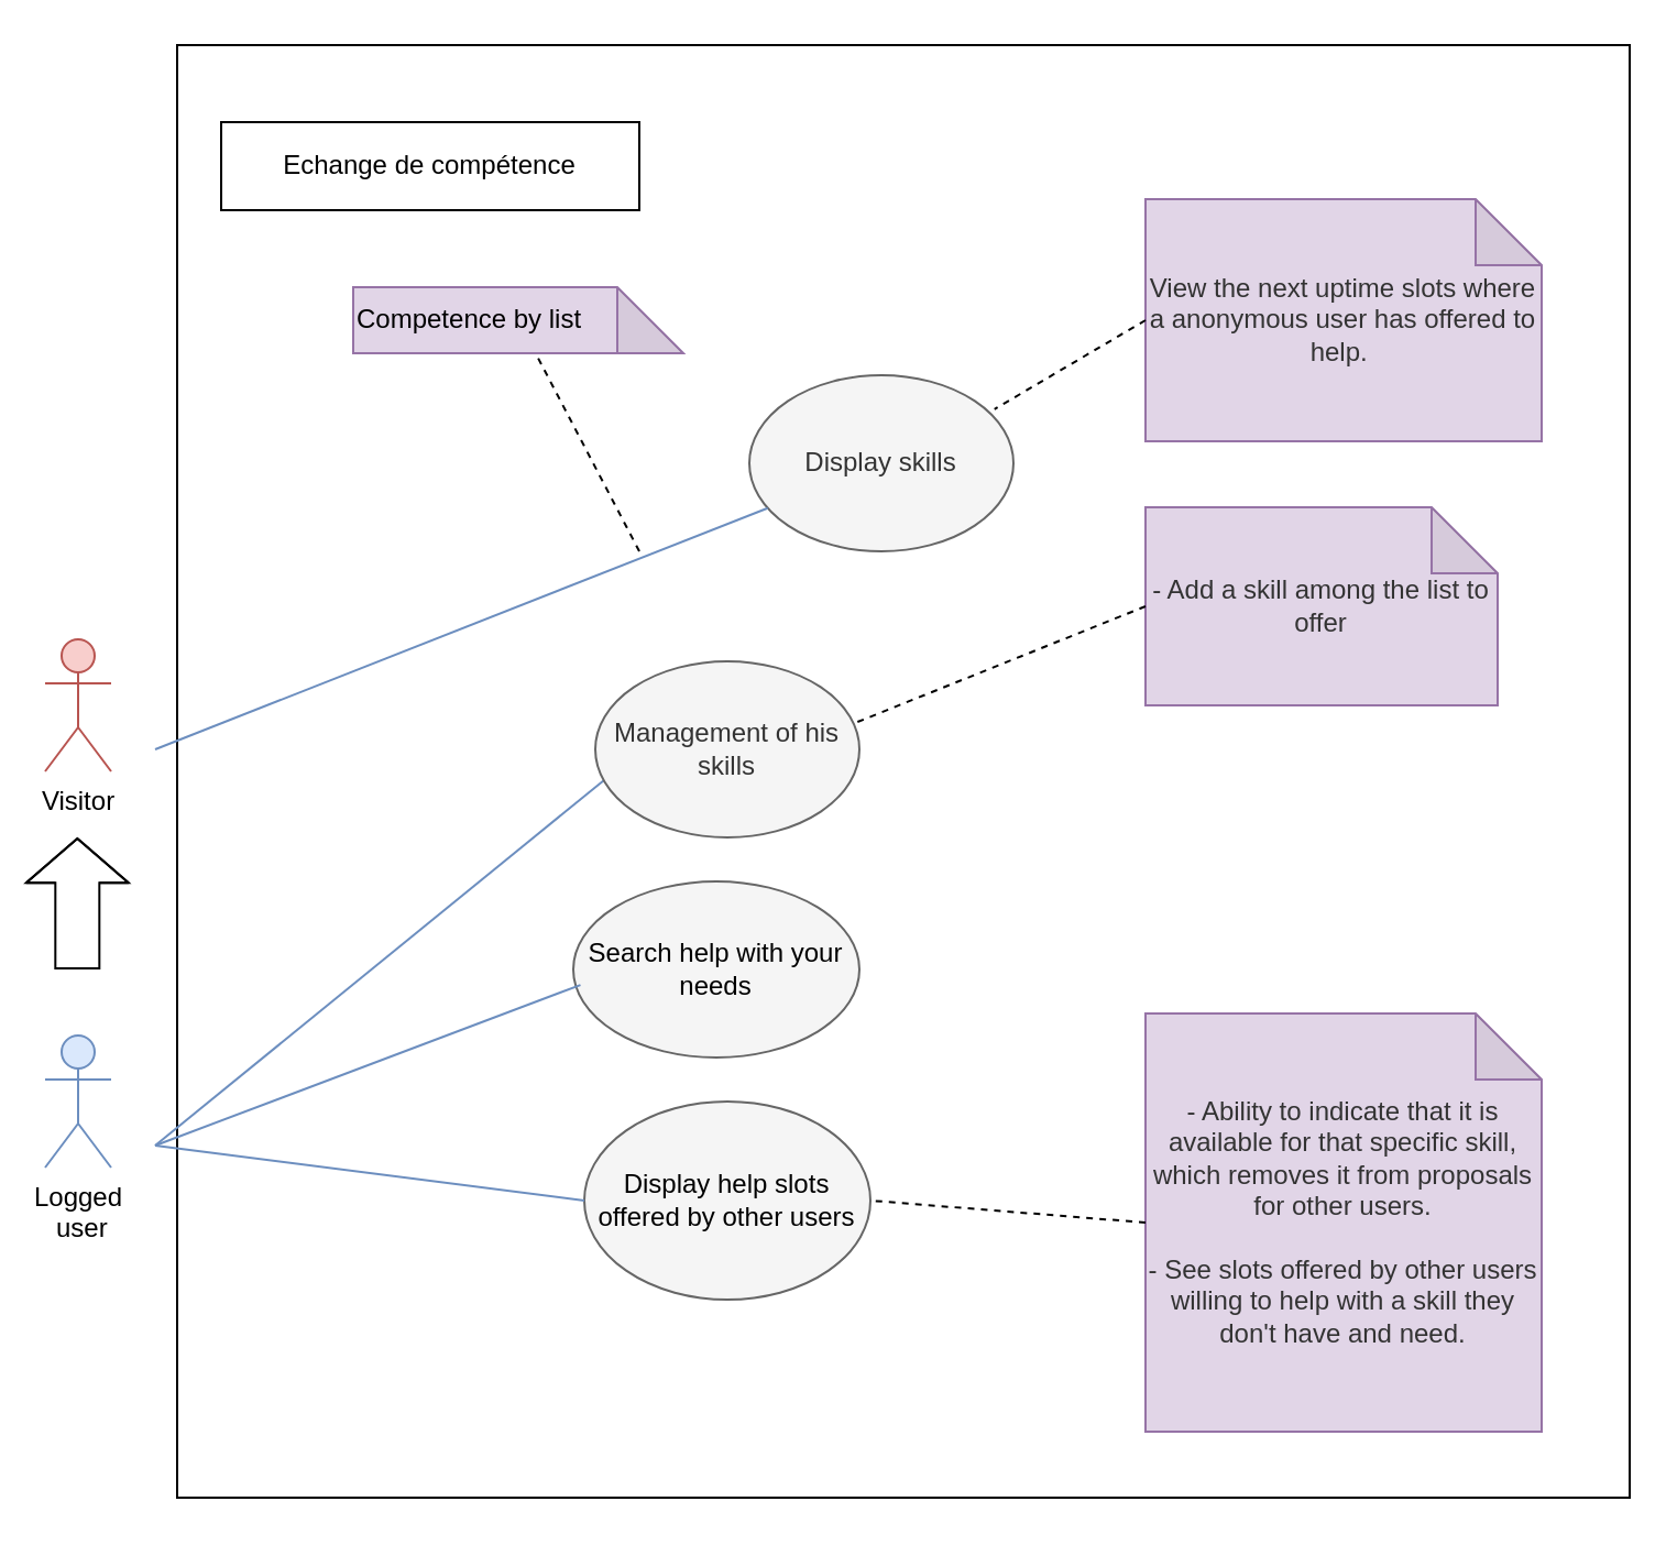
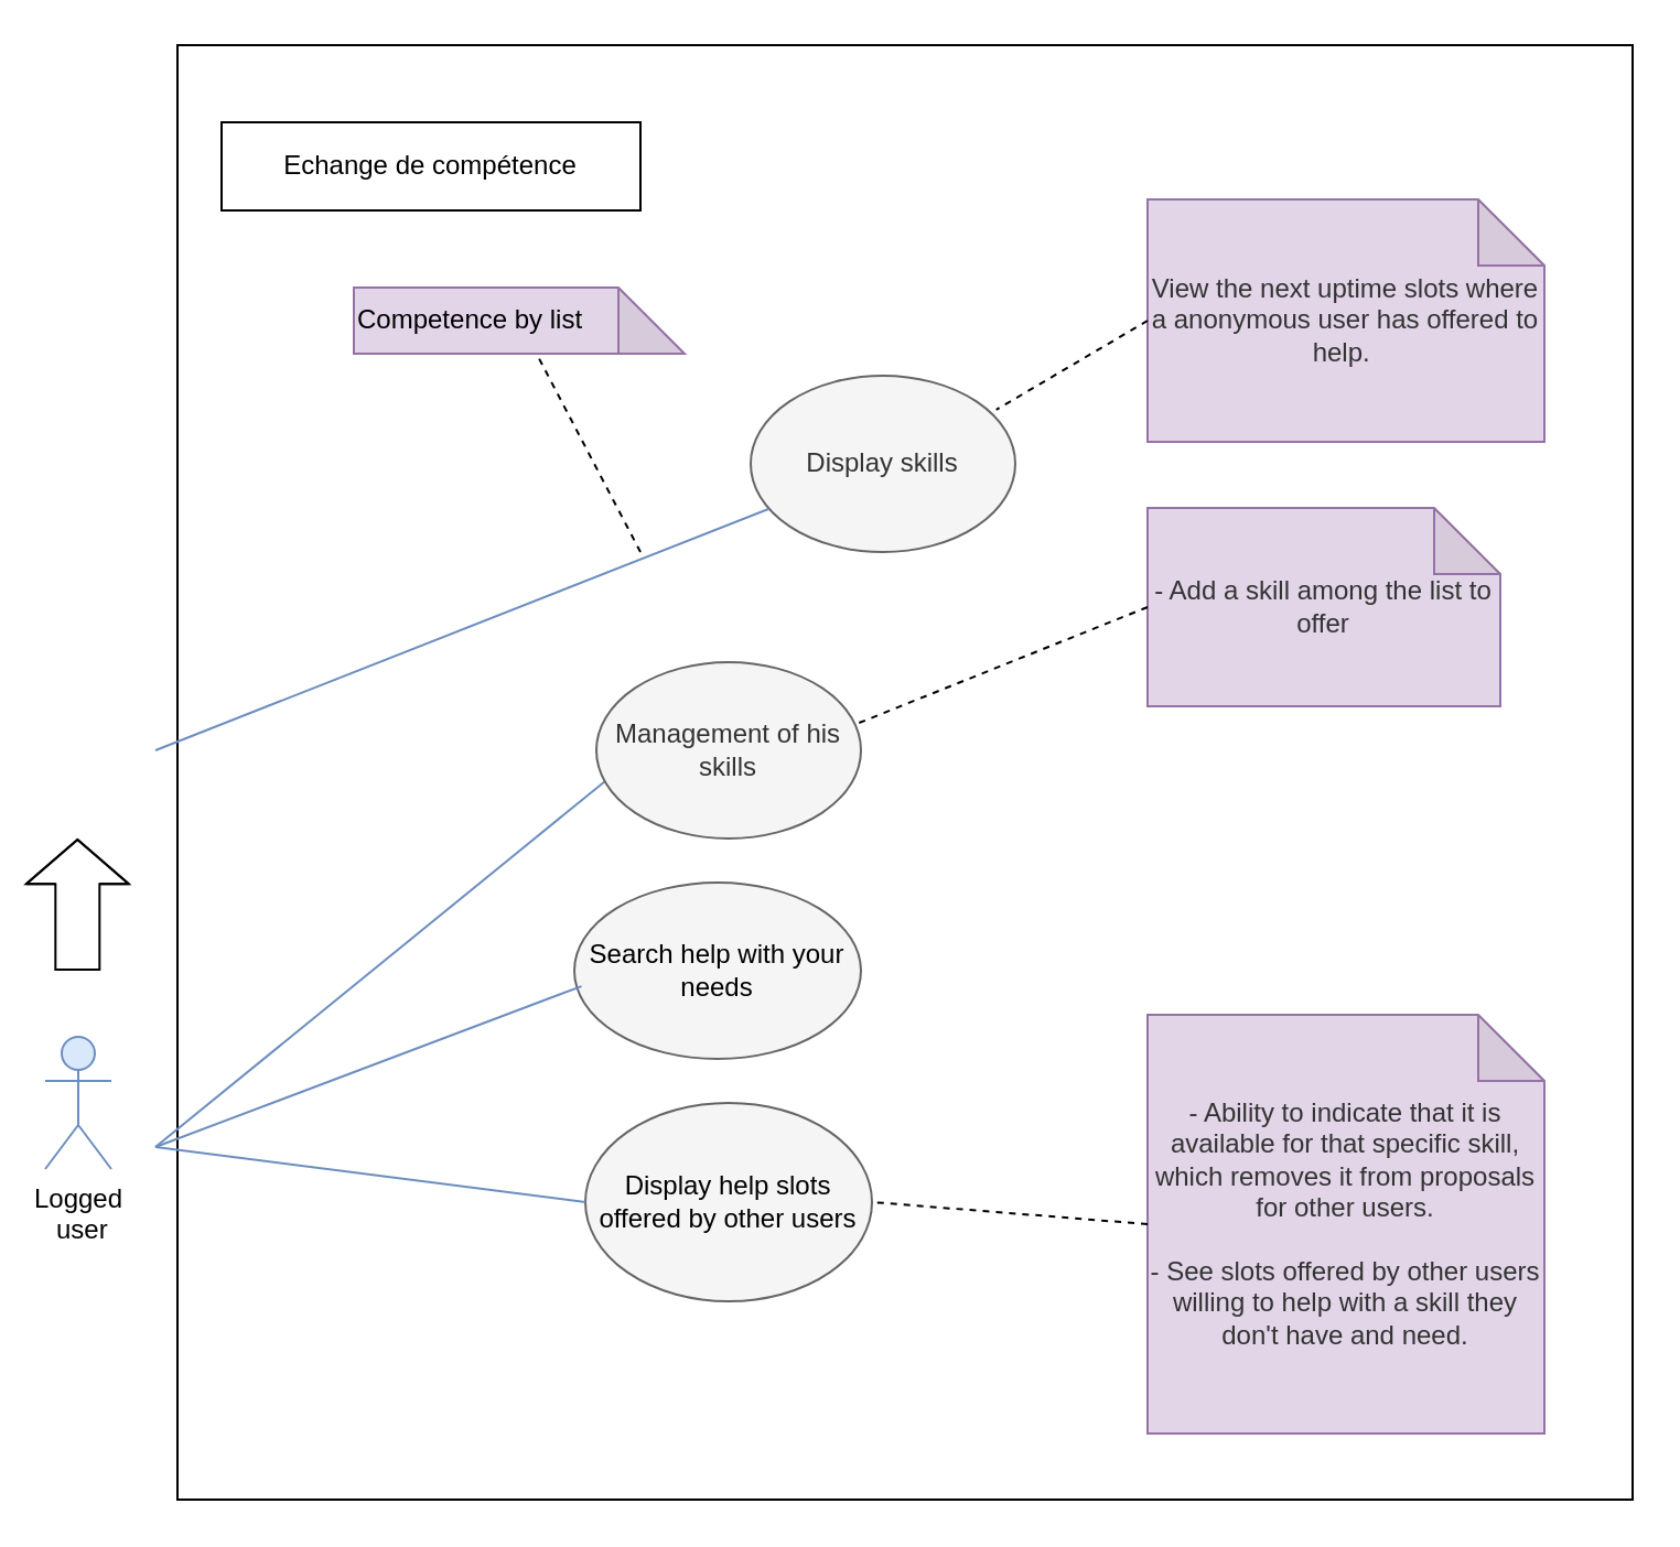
- <mxCell id="4" value="Visitor" style="shape=umlActor;verticalLabelPosition=bottom;verticalAlign=top;html=1;outlineConnect=0;fillColor=#f8cecc;strokeColor=#b85450;" parent="1" vertex="1"><mxGeometry x="20" y="290" width="30" height="60" as="geometry" /></mxCell>
